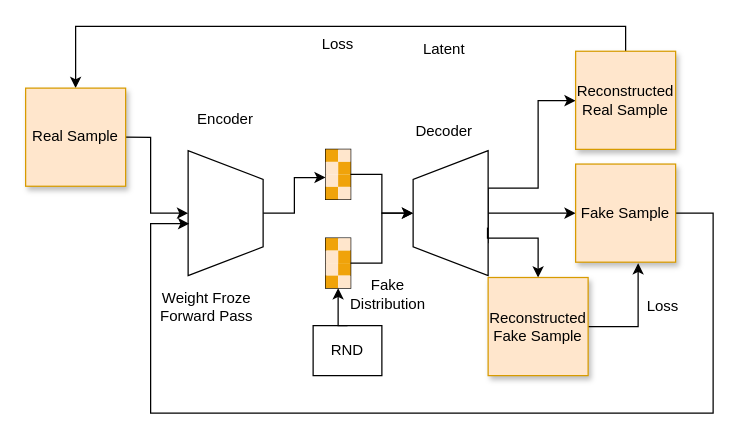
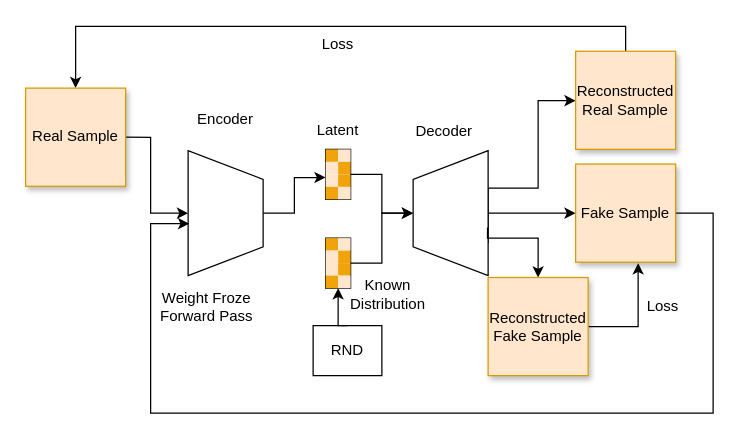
- <mxCell id="19" value="Latent" style="text;html=1;strokeColor=none;fillColor=none;align=center;verticalAlign=middle;whiteSpace=wrap;rounded=0;shadow=0;sketch=0;" parent="1" vertex="1"><mxGeometry x="325" y="24" width="60" height="30" as="geometry" /></mxCell>
+ <mxCell id="19" value="Latent" style="text;html=1;strokeColor=none;fillColor=none;align=center;verticalAlign=middle;whiteSpace=wrap;rounded=0;shadow=0;sketch=0;" parent="1" vertex="1"><mxGeometry x="240" y="89" width="60" height="30" as="geometry" /></mxCell>
- <mxCell id="32" value="Fake Distribution" style="text;html=1;strokeColor=none;fillColor=none;align=center;verticalAlign=middle;whiteSpace=wrap;rounded=0;shadow=0;sketch=0;" parent="1" vertex="1"><mxGeometry x="280" y="220" width="60" height="30" as="geometry" /></mxCell>
+ <mxCell id="32" value="Known Distribution" style="text;html=1;strokeColor=none;fillColor=none;align=center;verticalAlign=middle;whiteSpace=wrap;rounded=0;shadow=0;sketch=0;" parent="1" vertex="1"><mxGeometry x="280" y="220" width="60" height="30" as="geometry" /></mxCell>
